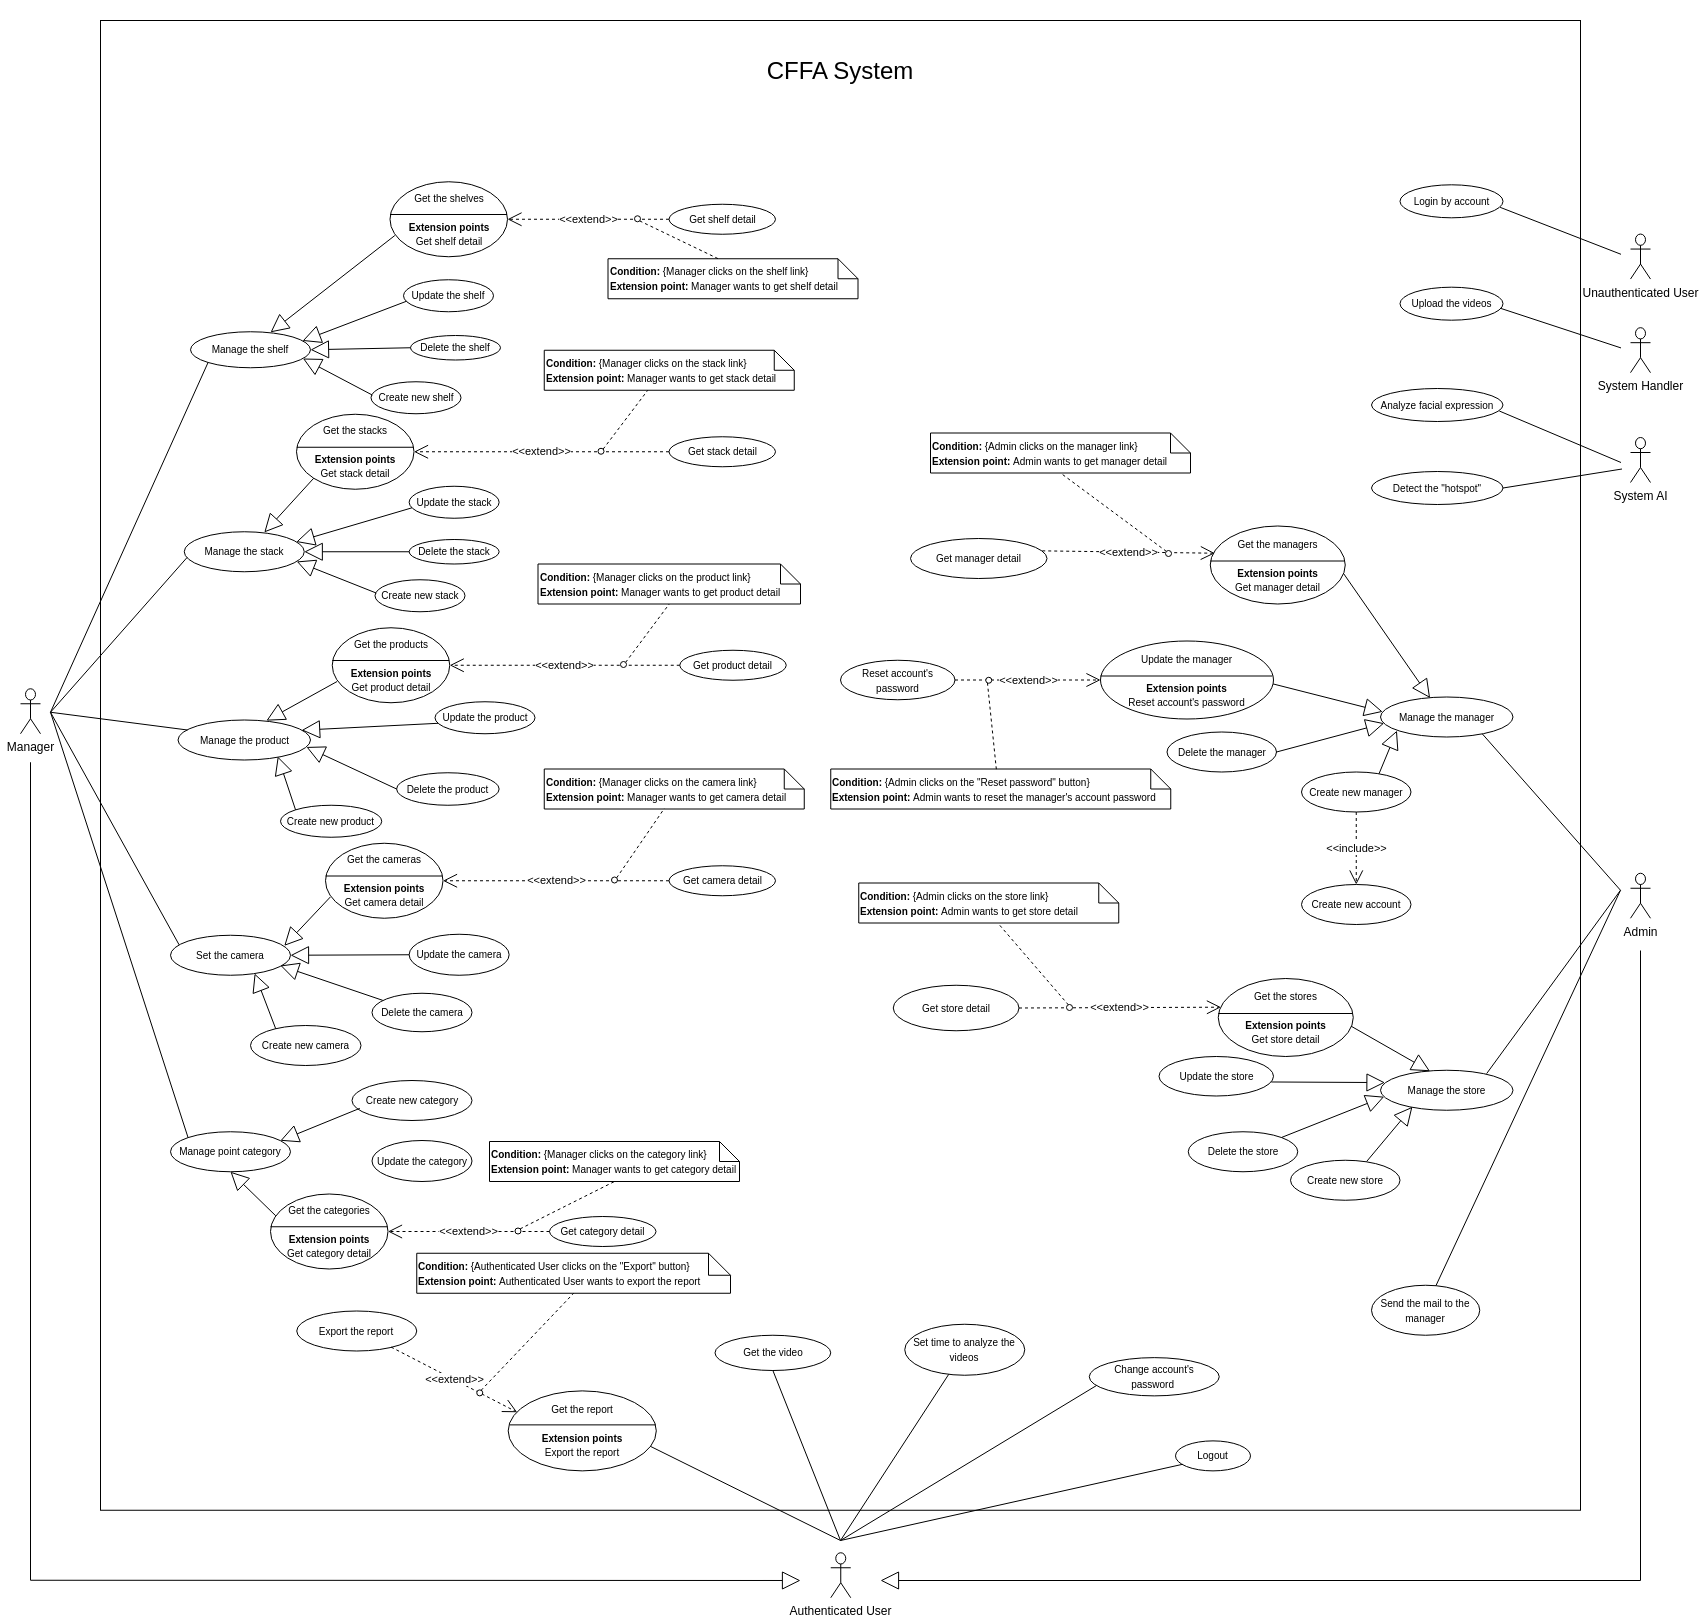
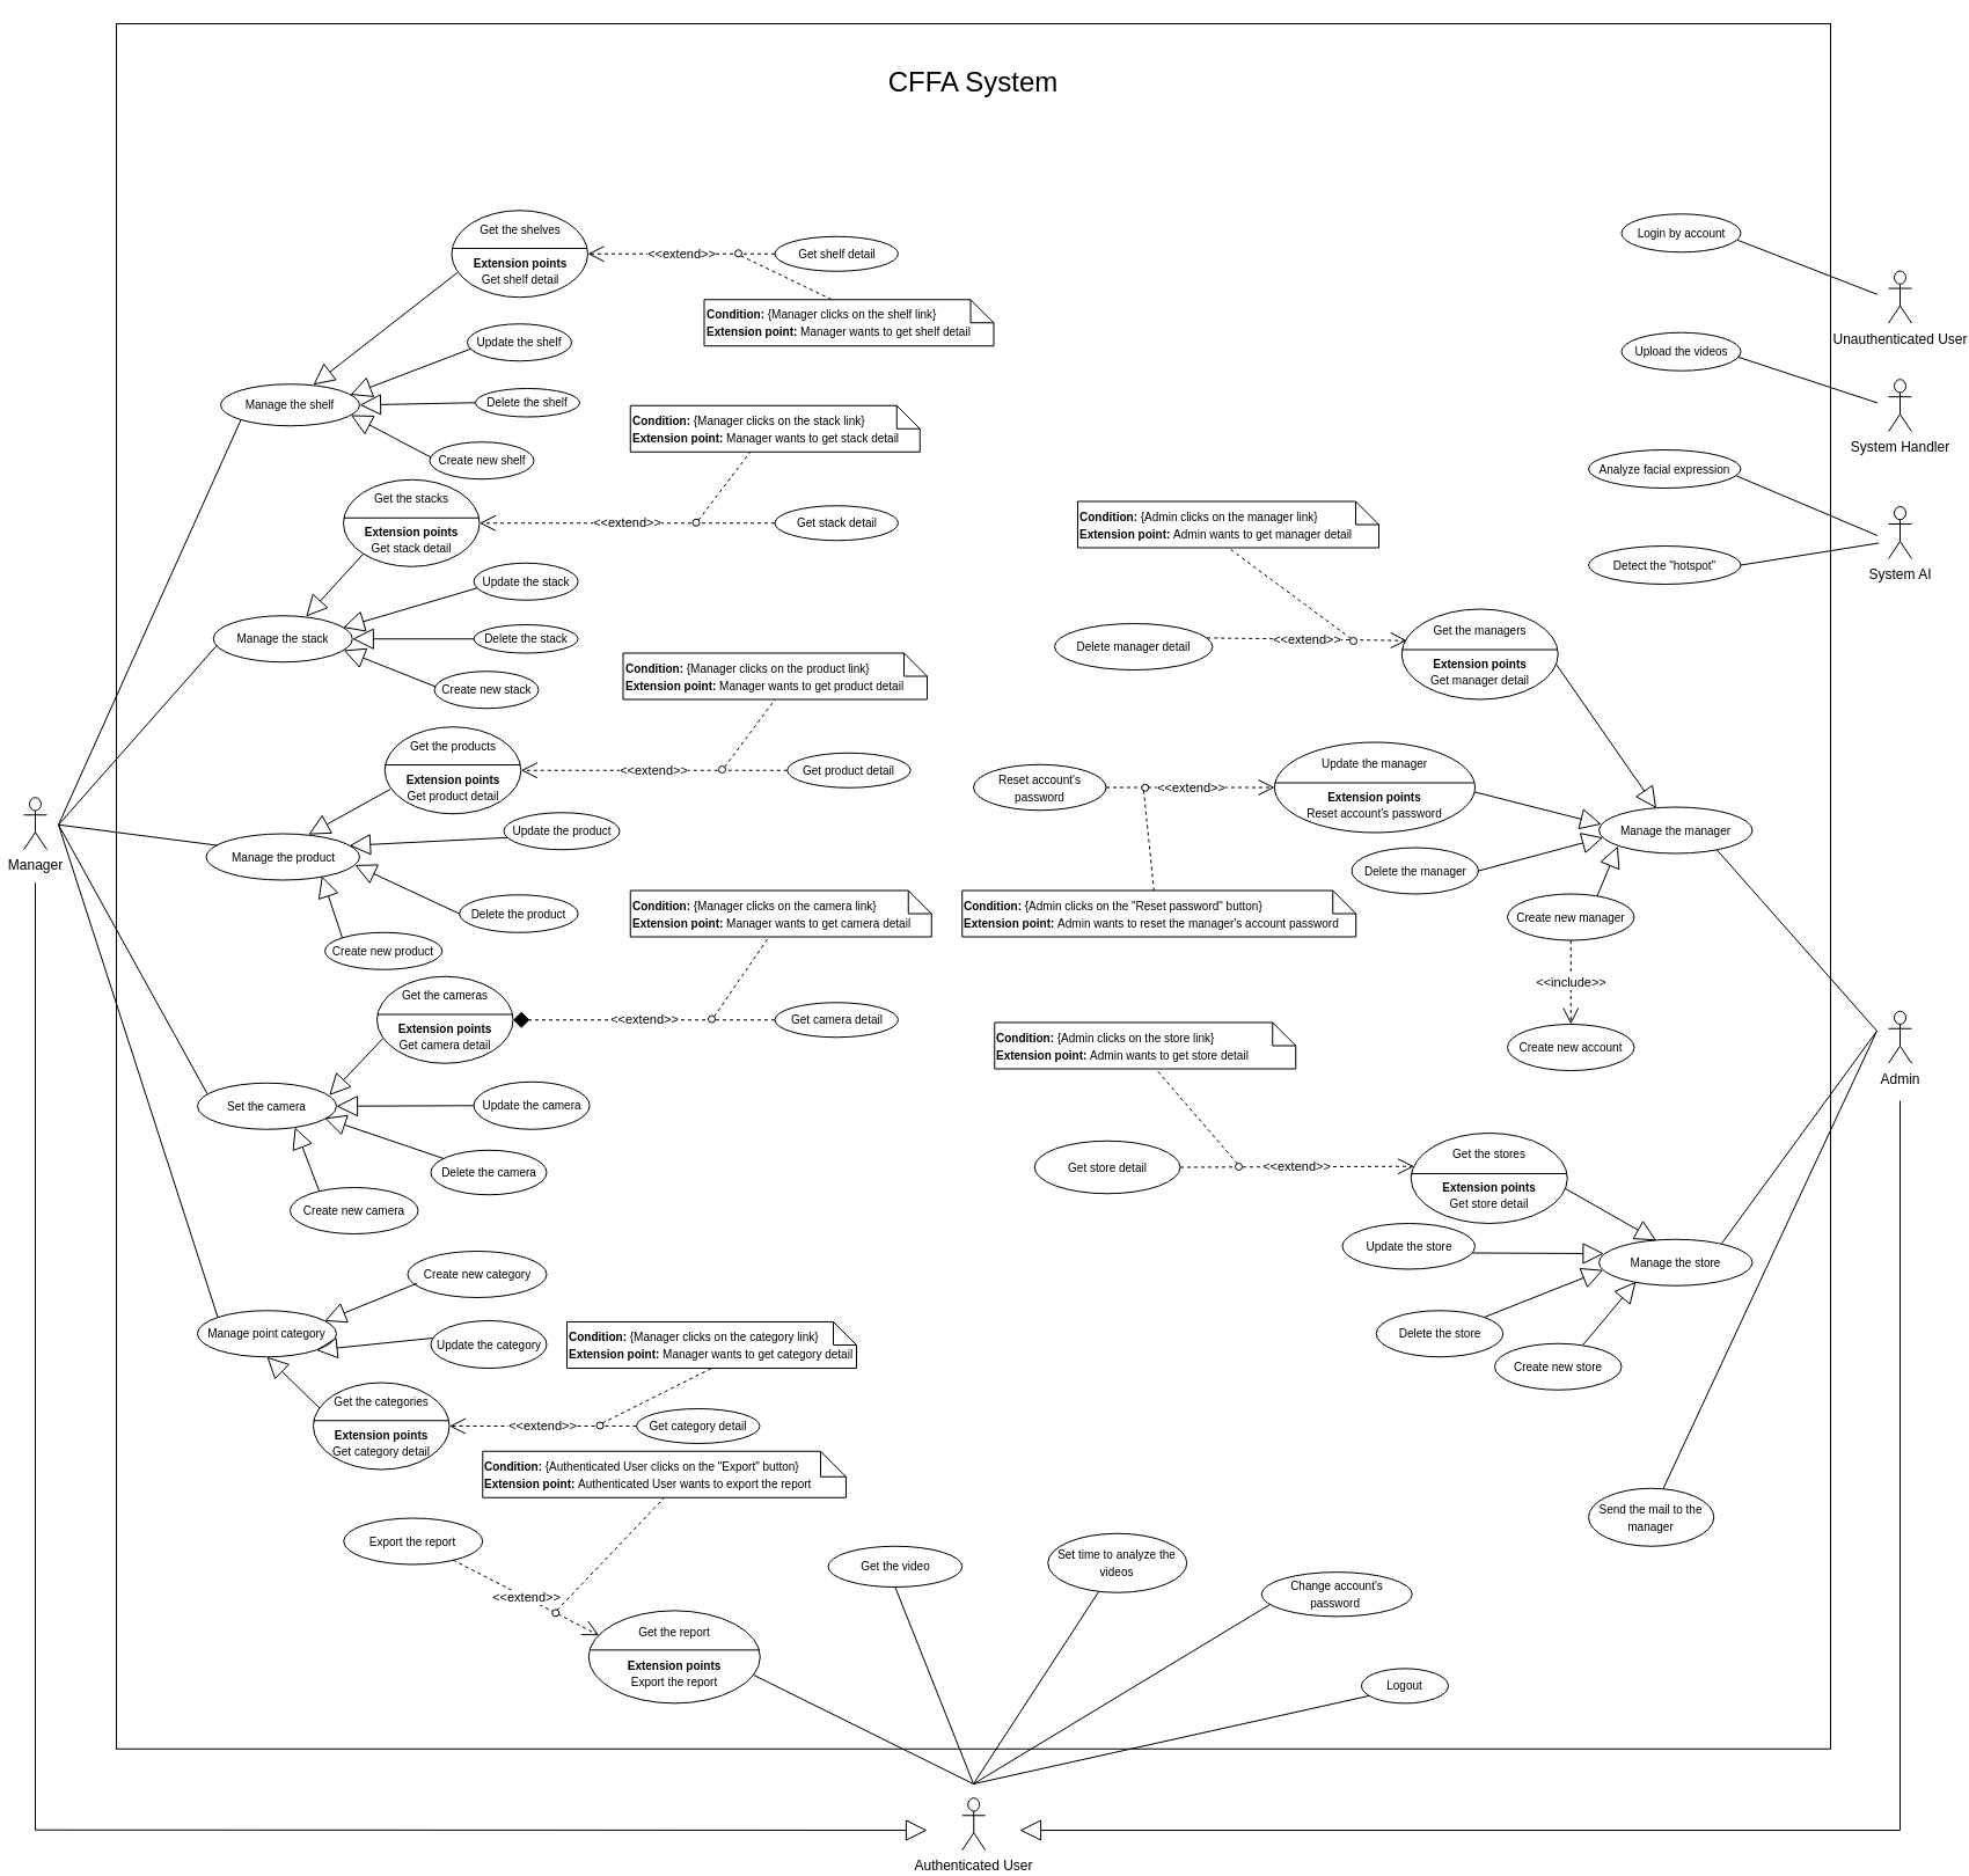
- <mxCell id="28" value="&lt;font style=&quot;font-size: 10px&quot;&gt;Get manager detail&lt;br&gt;&lt;/font&gt;" style="ellipse;whiteSpace=wrap;html=1;" parent="1" vertex="1"><mxGeometry x="910" y="538" width="136.5" height="40" as="geometry" /></mxCell>
+ <mxCell id="28" value="&lt;font style=&quot;font-size: 10px&quot;&gt;Delete manager detail&lt;br&gt;&lt;/font&gt;" style="ellipse;whiteSpace=wrap;html=1;" parent="1" vertex="1"><mxGeometry x="910" y="538" width="136.5" height="40" as="geometry" /></mxCell>
- <mxCell id="78" value="&amp;lt;&amp;lt;extend&amp;gt;&amp;gt;" style="endArrow=open;endSize=12;dashed=1;html=1;exitX=0;exitY=0.5;exitDx=0;exitDy=0;" parent="1" source="77" target="75" edge="1"><mxGeometry width="160" relative="1" as="geometry"><mxPoint x="665.25" y="1442.83" as="sourcePoint" /><mxPoint x="825.25" y="1443.25" as="targetPoint" /></mxGeometry></mxCell>
+ <mxCell id="78" value="&amp;lt;&amp;lt;extend&amp;gt;&amp;gt;" style="endArrow=diamond;endSize=12;dashed=1;html=1;exitX=0;exitY=0.5;exitDx=0;exitDy=0;" parent="1" source="77" target="75" edge="1"><mxGeometry width="160" relative="1" as="geometry"><mxPoint x="665.25" y="1442.83" as="sourcePoint" /><mxPoint x="825.25" y="1443.25" as="targetPoint" /></mxGeometry></mxCell>
+ <mxCell id="93" value="" style="endArrow=block;endSize=16;endFill=0;html=1;entryX=1;entryY=1;entryDx=0;entryDy=0;exitX=0.015;exitY=0.366;exitDx=0;exitDy=0;exitPerimeter=0;" parent="1" source="92" target="17" edge="1"><mxGeometry width="160" relative="1" as="geometry"><mxPoint x="407.38" y="1261.25" as="sourcePoint" /><mxPoint x="304.5" y="1260.43" as="targetPoint" /></mxGeometry></mxCell>
